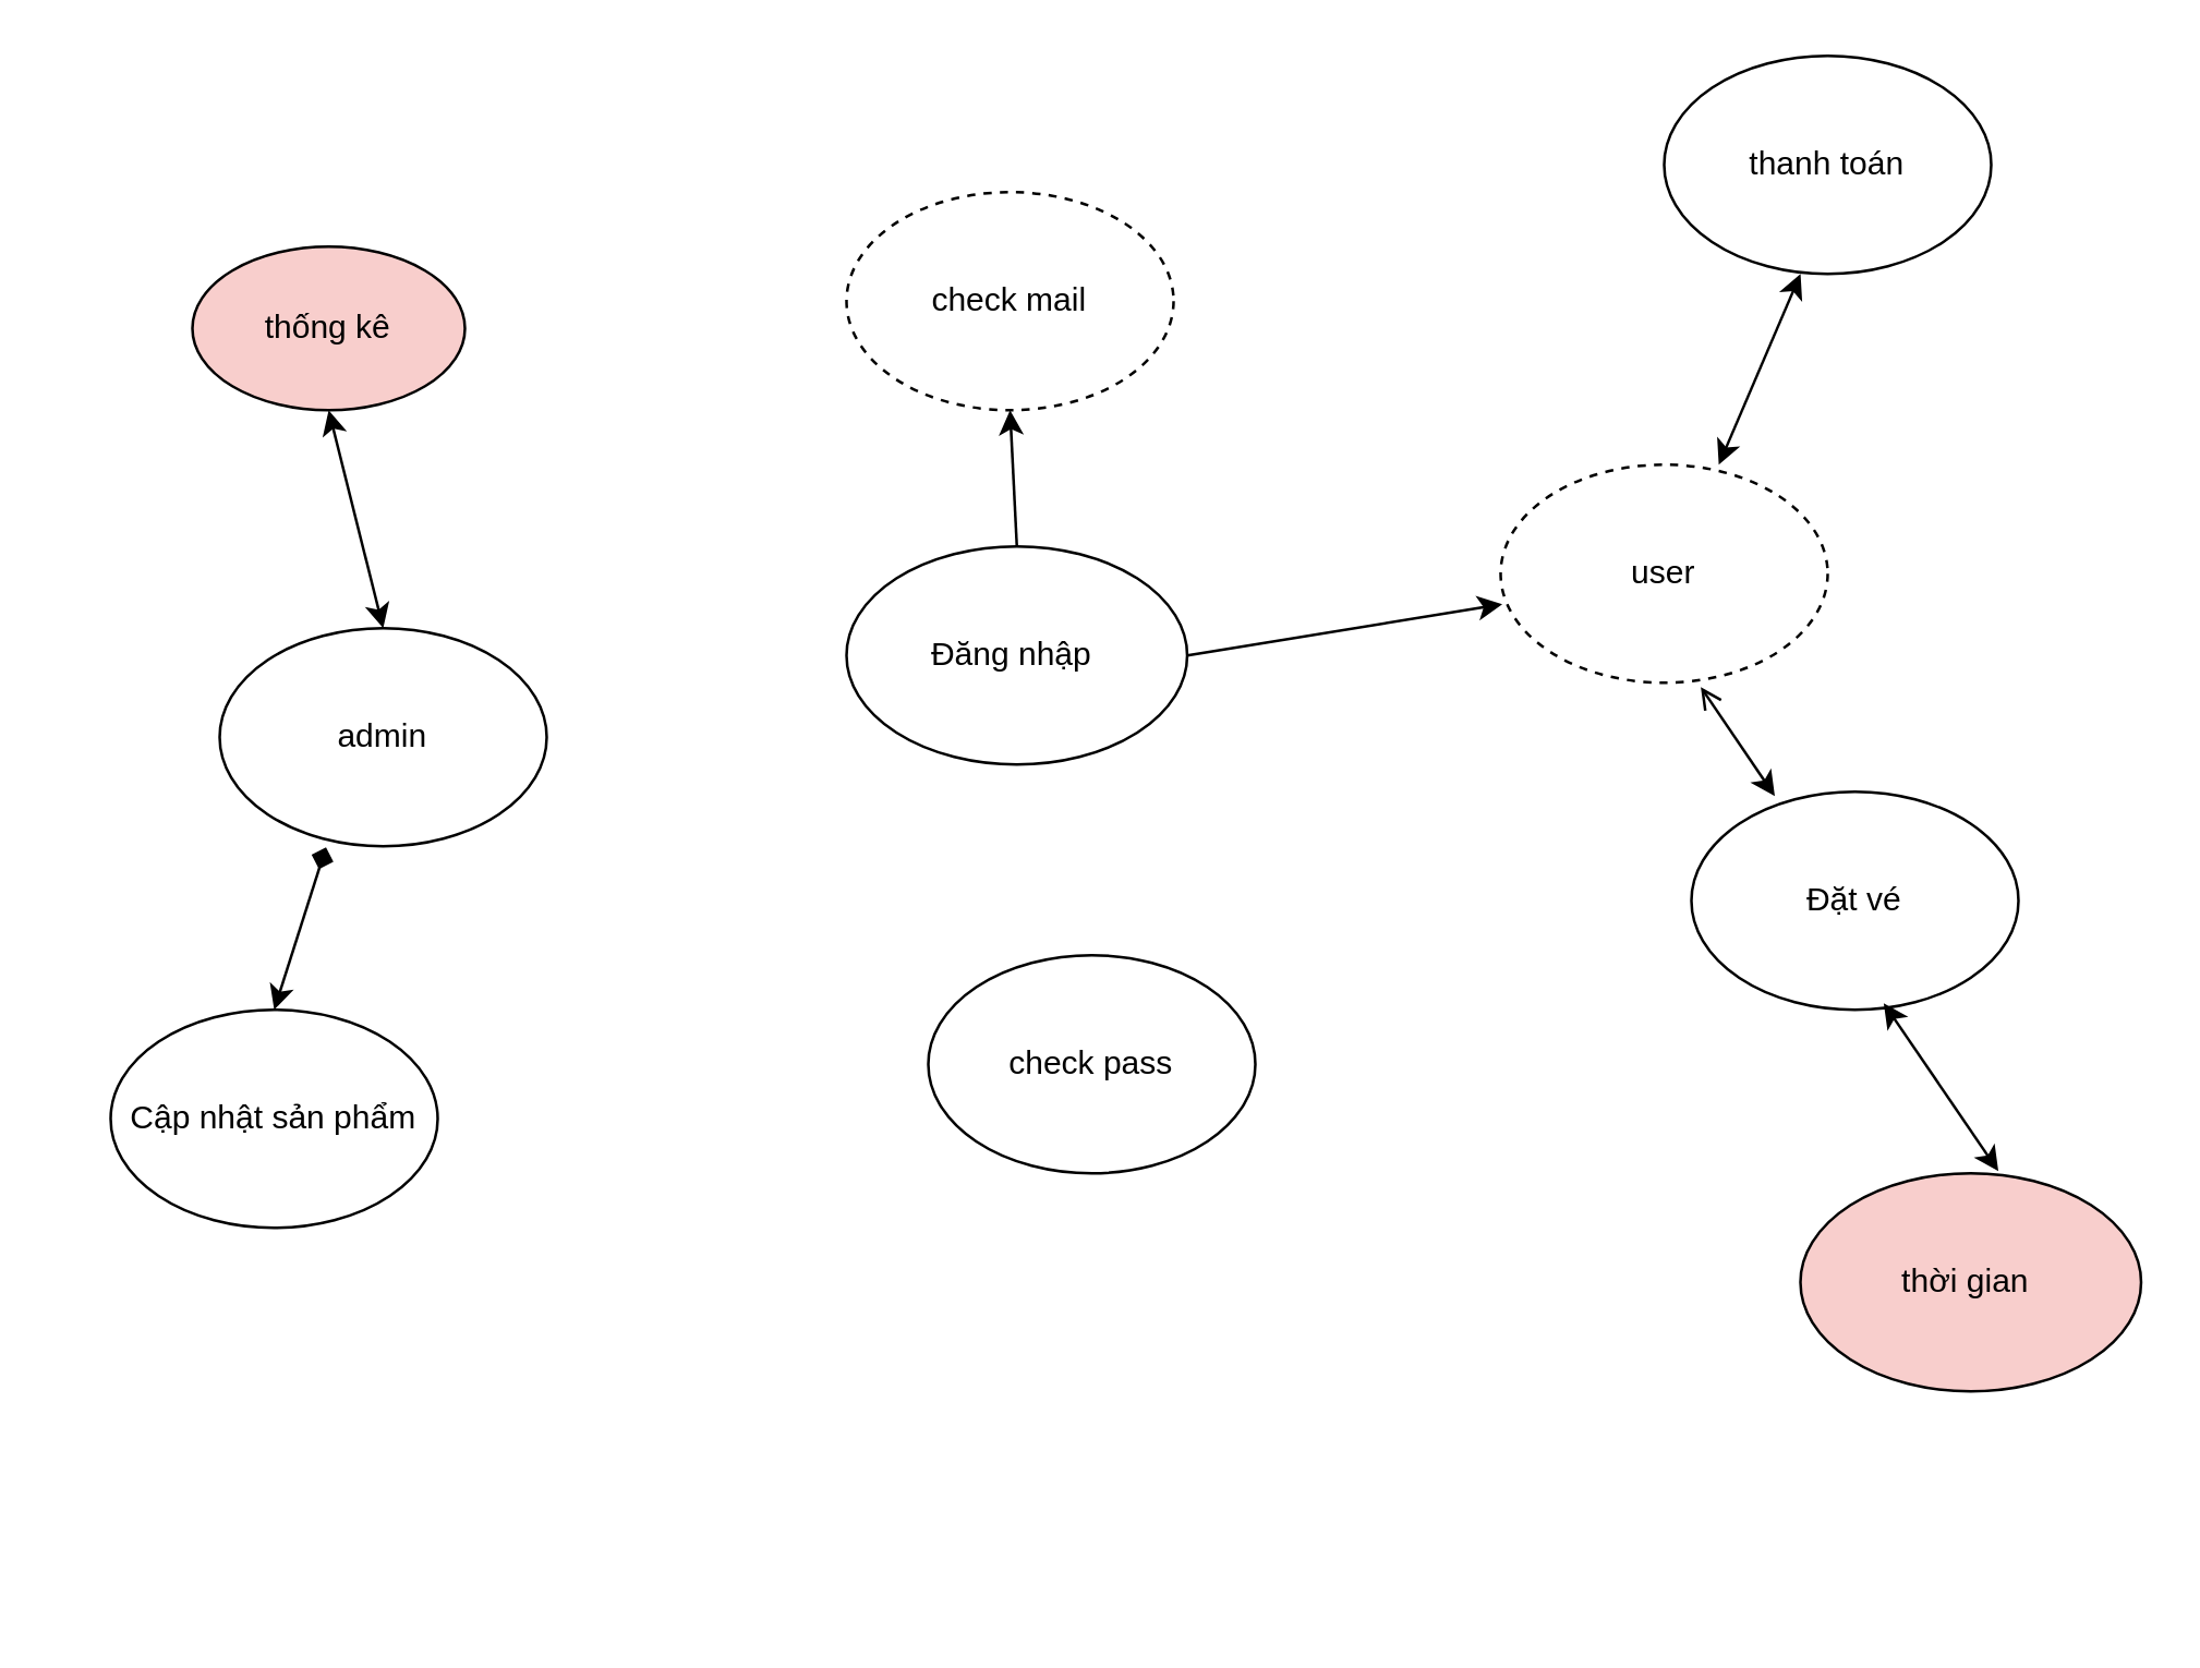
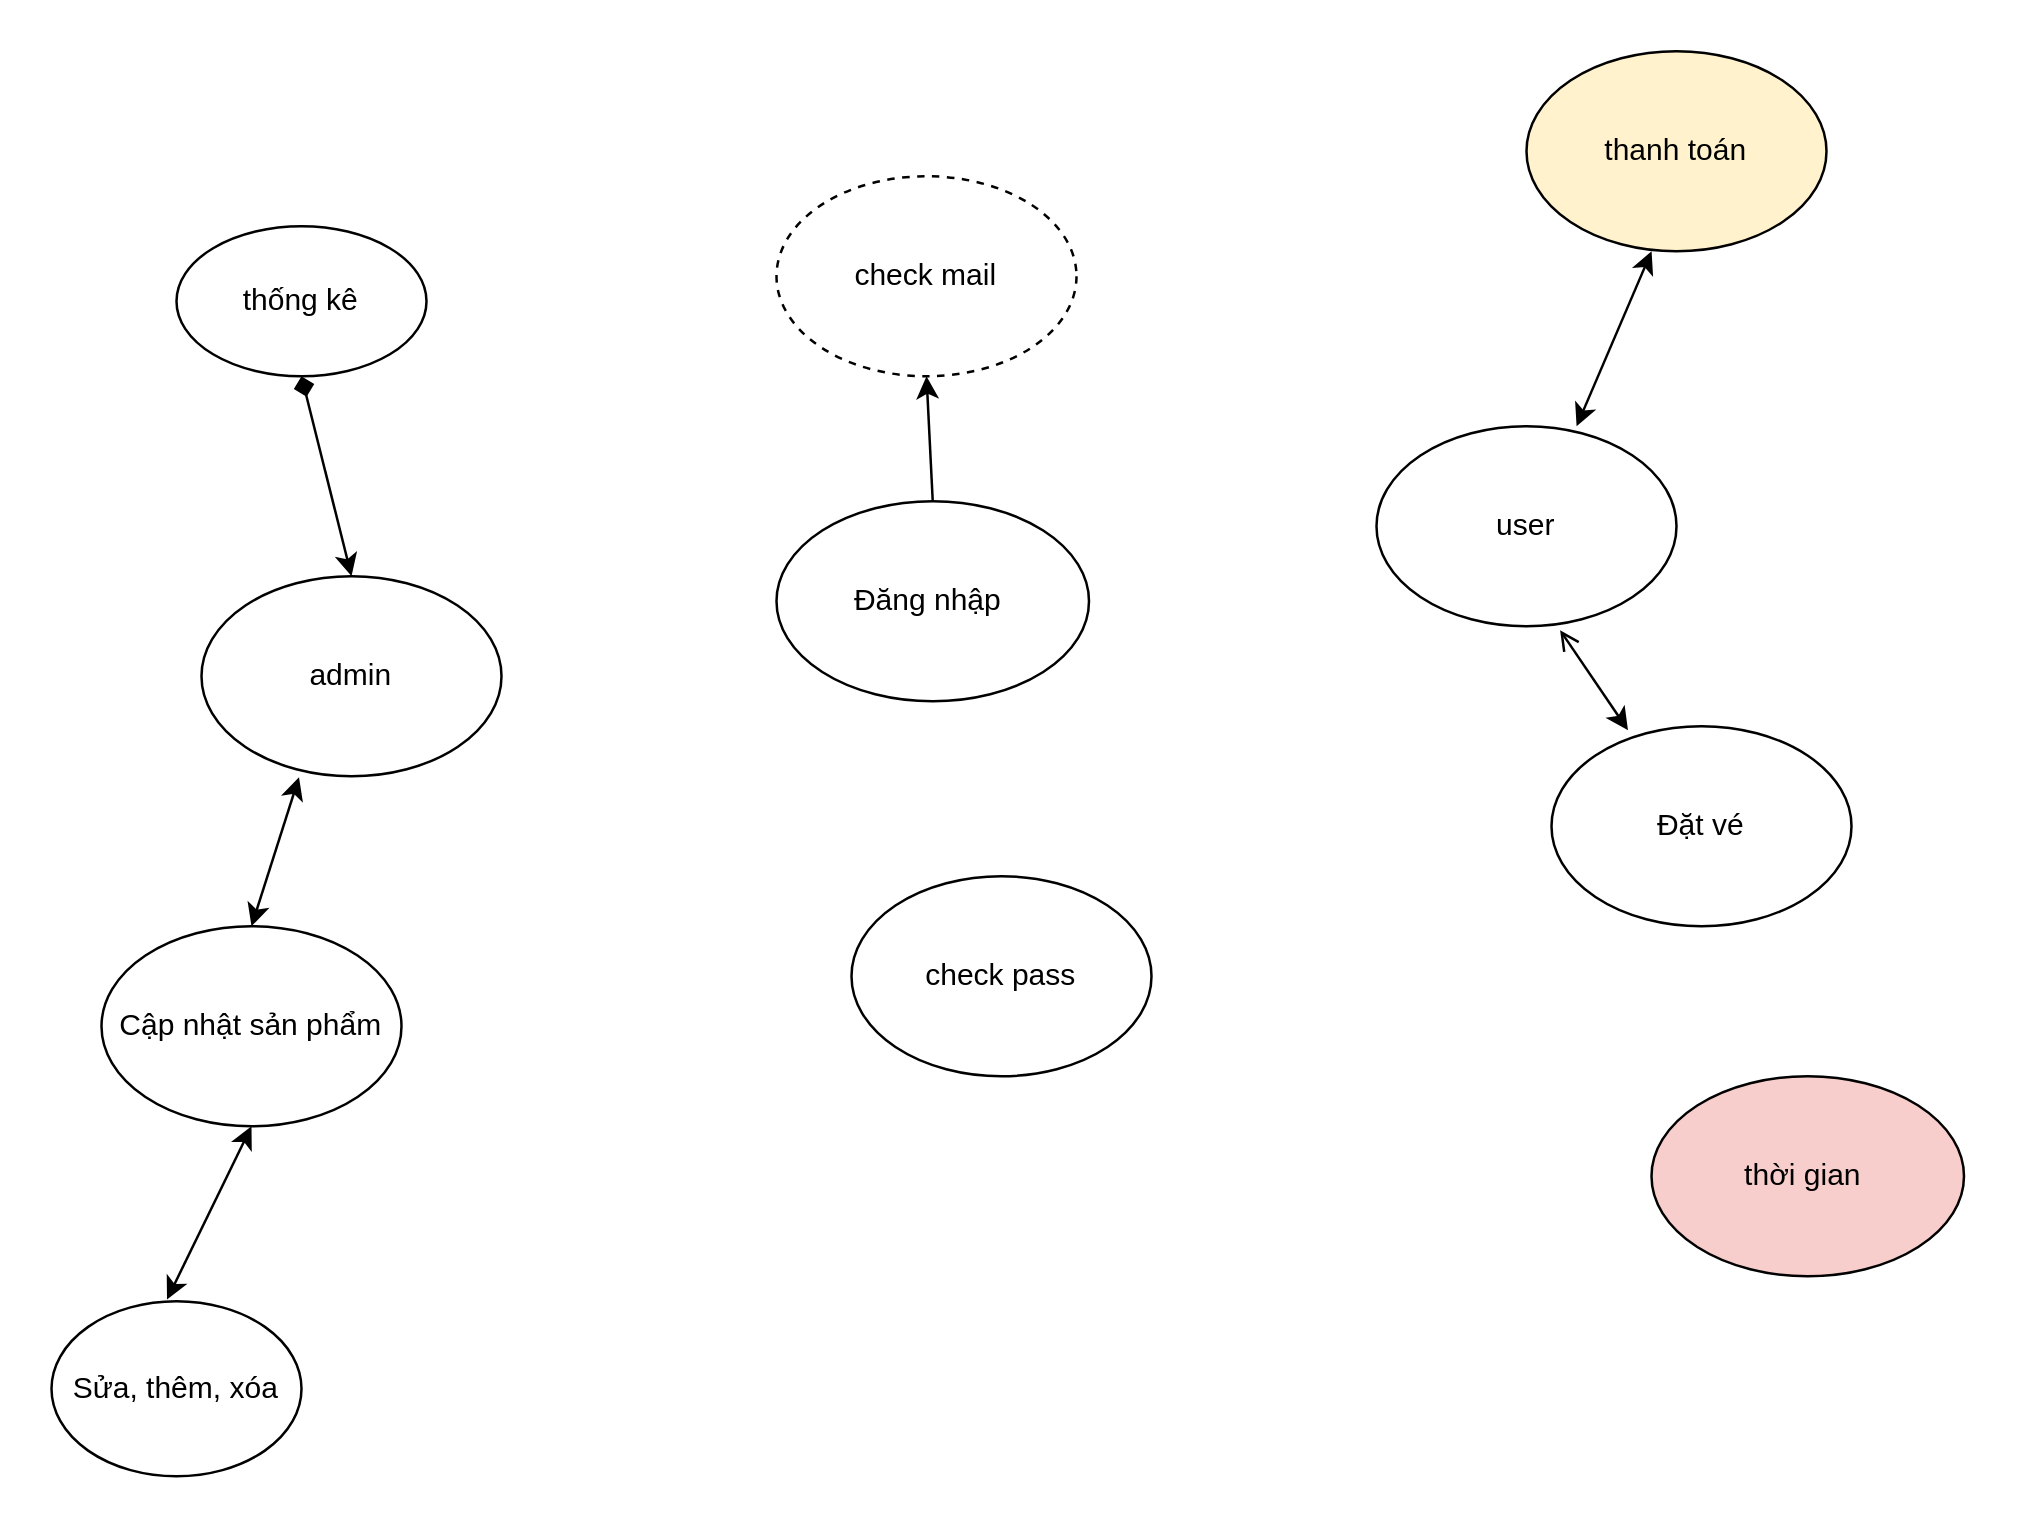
- <mxCell id="19" value="thanh toán" style="ellipse;whiteSpace=wrap;html=1;" vertex="1" parent="1"><mxGeometry x="610" y="20" width="120" height="80" as="geometry" /></mxCell>
+ <mxCell id="19" value="thanh toán" style="ellipse;whiteSpace=wrap;html=1;fillColor=#fff2cc;" vertex="1" parent="1"><mxGeometry x="610" y="20" width="120" height="80" as="geometry" /></mxCell>
- <mxCell id="10" value="thống kê" style="ellipse;whiteSpace=wrap;html=1;fillColor=#f8cecc;" vertex="1" parent="1"><mxGeometry x="70" y="90" width="100" height="60" as="geometry" /></mxCell>
+ <mxCell id="10" value="thống kê" style="ellipse;whiteSpace=wrap;html=1;" vertex="1" parent="1"><mxGeometry x="70" y="90" width="100" height="60" as="geometry" /></mxCell>
- <mxCell id="11" value="" style="endArrow=classic;startArrow=classic;html=1;rounded=0;entryX=0.5;entryY=1;entryDx=0;entryDy=0;exitX=0.5;exitY=0;exitDx=0;exitDy=0;" edge="1" parent="1" source="3" target="10"><mxGeometry width="50" height="50" relative="1" as="geometry"><mxPoint x="370" y="390" as="sourcePoint" /><mxPoint x="420" y="340" as="targetPoint" /></mxGeometry></mxCell>
+ <mxCell id="11" value="" style="endArrow=diamond;startArrow=classic;html=1;rounded=0;entryX=0.5;entryY=1;entryDx=0;entryDy=0;exitX=0.5;exitY=0;exitDx=0;exitDy=0;" edge="1" parent="1" source="3" target="10"><mxGeometry width="50" height="50" relative="1" as="geometry"><mxPoint x="370" y="390" as="sourcePoint" /><mxPoint x="420" y="340" as="targetPoint" /></mxGeometry></mxCell>
- <mxCell id="4" value="user" style="ellipse;whiteSpace=wrap;html=1;dashed=1;" vertex="1" parent="1"><mxGeometry x="550" y="170" width="120" height="80" as="geometry" /></mxCell>
+ <mxCell id="4" value="user" style="ellipse;whiteSpace=wrap;html=1;" vertex="1" parent="1"><mxGeometry x="550" y="170" width="120" height="80" as="geometry" /></mxCell>
- <mxCell id="9" value="" style="endArrow=classic;html=1;rounded=0;entryX=0.005;entryY=0.64;entryDx=0;entryDy=0;entryPerimeter=0;exitX=1;exitY=0.5;exitDx=0;exitDy=0;" edge="1" parent="1" source="2" target="4"><mxGeometry width="50" height="50" relative="1" as="geometry"><mxPoint x="565.56" y="166.4" as="sourcePoint" /><mxPoint x="459.56" y="230.4" as="targetPoint" /></mxGeometry></mxCell>
- <mxCell id="8" value="" style="endArrow=diamond;startArrow=classic;html=1;rounded=0;exitX=0.5;exitY=0;exitDx=0;exitDy=0;entryX=0.325;entryY=1.005;entryDx=0;entryDy=0;entryPerimeter=0;" edge="1" parent="1" source="5" target="3"><mxGeometry width="50" height="50" relative="1" as="geometry"><mxPoint x="235" y="440" as="sourcePoint" /><mxPoint x="178.815" y="374.809" as="targetPoint" /></mxGeometry></mxCell>
+ <mxCell id="8" value="" style="endArrow=classic;startArrow=classic;html=1;rounded=0;exitX=0.5;exitY=0;exitDx=0;exitDy=0;entryX=0.325;entryY=1.005;entryDx=0;entryDy=0;entryPerimeter=0;" edge="1" parent="1" source="5" target="3"><mxGeometry width="50" height="50" relative="1" as="geometry"><mxPoint x="235" y="440" as="sourcePoint" /><mxPoint x="178.815" y="374.809" as="targetPoint" /></mxGeometry></mxCell>
- <mxCell id="17" value="" style="endArrow=classic;startArrow=classic;html=1;rounded=0;entryX=0.588;entryY=0.97;entryDx=0;entryDy=0;entryPerimeter=0;exitX=0.581;exitY=-0.01;exitDx=0;exitDy=0;exitPerimeter=0;" edge="1" parent="1" source="18" target="15"><mxGeometry width="50" height="50" relative="1" as="geometry"><mxPoint x="700" y="420" as="sourcePoint" /><mxPoint x="699.56" y="370.4" as="targetPoint" /></mxGeometry></mxCell>
+ <mxCell id="7" value="" style="endArrow=classic;startArrow=classic;html=1;rounded=0;exitX=0.462;exitY=-0.01;exitDx=0;exitDy=0;exitPerimeter=0;entryX=0.5;entryY=1;entryDx=0;entryDy=0;" edge="1" parent="1" source="6" target="5"><mxGeometry width="50" height="50" relative="1" as="geometry"><mxPoint x="332.19" y="575.19" as="sourcePoint" /><mxPoint x="276.005" y="509.999" as="targetPoint" /></mxGeometry></mxCell>
+ <mxCell id="6" value="Sửa, thêm, xóa" style="ellipse;whiteSpace=wrap;html=1;" vertex="1" parent="1"><mxGeometry x="20" y="520" width="100" height="70" as="geometry" /></mxCell>
